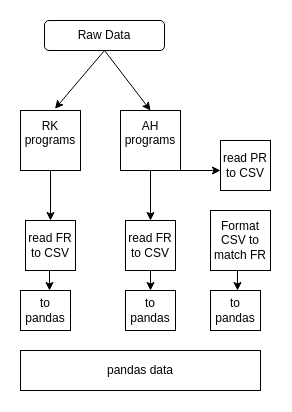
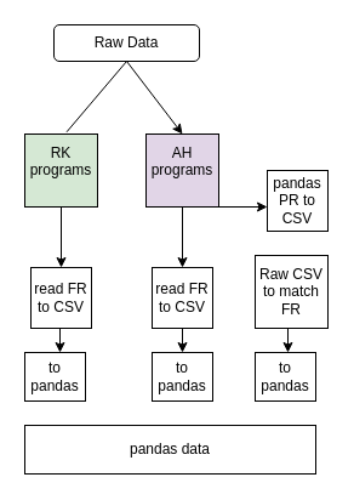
- <mxCell id="4" value="" style="endArrow=classic;html=1;rounded=0;exitX=0.5;exitY=1;exitDx=0;exitDy=0;entryX=0.575;entryY=-0.029;entryDx=0;entryDy=0;entryPerimeter=0;" edge="1" parent="1" source="2" target="3"><mxGeometry width="50" height="50" relative="1" as="geometry"><mxPoint x="160" y="180" as="sourcePoint" /><mxPoint x="210" y="130" as="targetPoint" /></mxGeometry></mxCell>
+ <mxCell id="4" value="" style="endArrow=none;html=1;rounded=0;exitX=0.5;exitY=1;exitDx=0;exitDy=0;entryX=0.575;entryY=-0.029;entryDx=0;entryDy=0;entryPerimeter=0;" edge="1" parent="1" source="2" target="3"><mxGeometry width="50" height="50" relative="1" as="geometry"><mxPoint x="160" y="180" as="sourcePoint" /><mxPoint x="210" y="130" as="targetPoint" /></mxGeometry></mxCell>
- <mxCell id="3" value="&lt;div&gt;RK programs&lt;/div&gt;&lt;div&gt;&lt;br&gt;&lt;/div&gt;" style="whiteSpace=wrap;html=1;aspect=fixed;" vertex="1" parent="1"><mxGeometry x="20" y="110" width="60" height="60" as="geometry" /></mxCell>
+ <mxCell id="3" value="&lt;div&gt;RK programs&lt;/div&gt;&lt;div&gt;&lt;br&gt;&lt;/div&gt;" style="whiteSpace=wrap;html=1;aspect=fixed;fillColor=#d5e8d4;" vertex="1" parent="1"><mxGeometry x="20" y="110" width="60" height="60" as="geometry" /></mxCell>
- <mxCell id="6" value="&lt;div&gt;AH programs&lt;/div&gt;&lt;div&gt;&lt;br&gt;&lt;/div&gt;" style="whiteSpace=wrap;html=1;aspect=fixed;" vertex="1" parent="1"><mxGeometry x="120" y="110" width="60" height="60" as="geometry" /></mxCell>
+ <mxCell id="6" value="&lt;div&gt;AH programs&lt;/div&gt;&lt;div&gt;&lt;br&gt;&lt;/div&gt;" style="whiteSpace=wrap;html=1;aspect=fixed;fillColor=#e1d5e7;" vertex="1" parent="1"><mxGeometry x="120" y="110" width="60" height="60" as="geometry" /></mxCell>
- <mxCell id="12" value="read PR to CSV" style="whiteSpace=wrap;html=1;aspect=fixed;" vertex="1" parent="1"><mxGeometry x="220" y="140" width="50" height="50" as="geometry" /></mxCell>
+ <mxCell id="12" value="pandas PR to CSV" style="whiteSpace=wrap;html=1;aspect=fixed;" vertex="1" parent="1"><mxGeometry x="220" y="140" width="50" height="50" as="geometry" /></mxCell>
- <mxCell id="13" value="Format CSV to match FR" style="whiteSpace=wrap;html=1;aspect=fixed;" vertex="1" parent="1"><mxGeometry x="210" y="210" width="60" height="60" as="geometry" /></mxCell>
+ <mxCell id="13" value="Raw CSV to match FR" style="whiteSpace=wrap;html=1;aspect=fixed;" vertex="1" parent="1"><mxGeometry x="210" y="210" width="60" height="60" as="geometry" /></mxCell>
